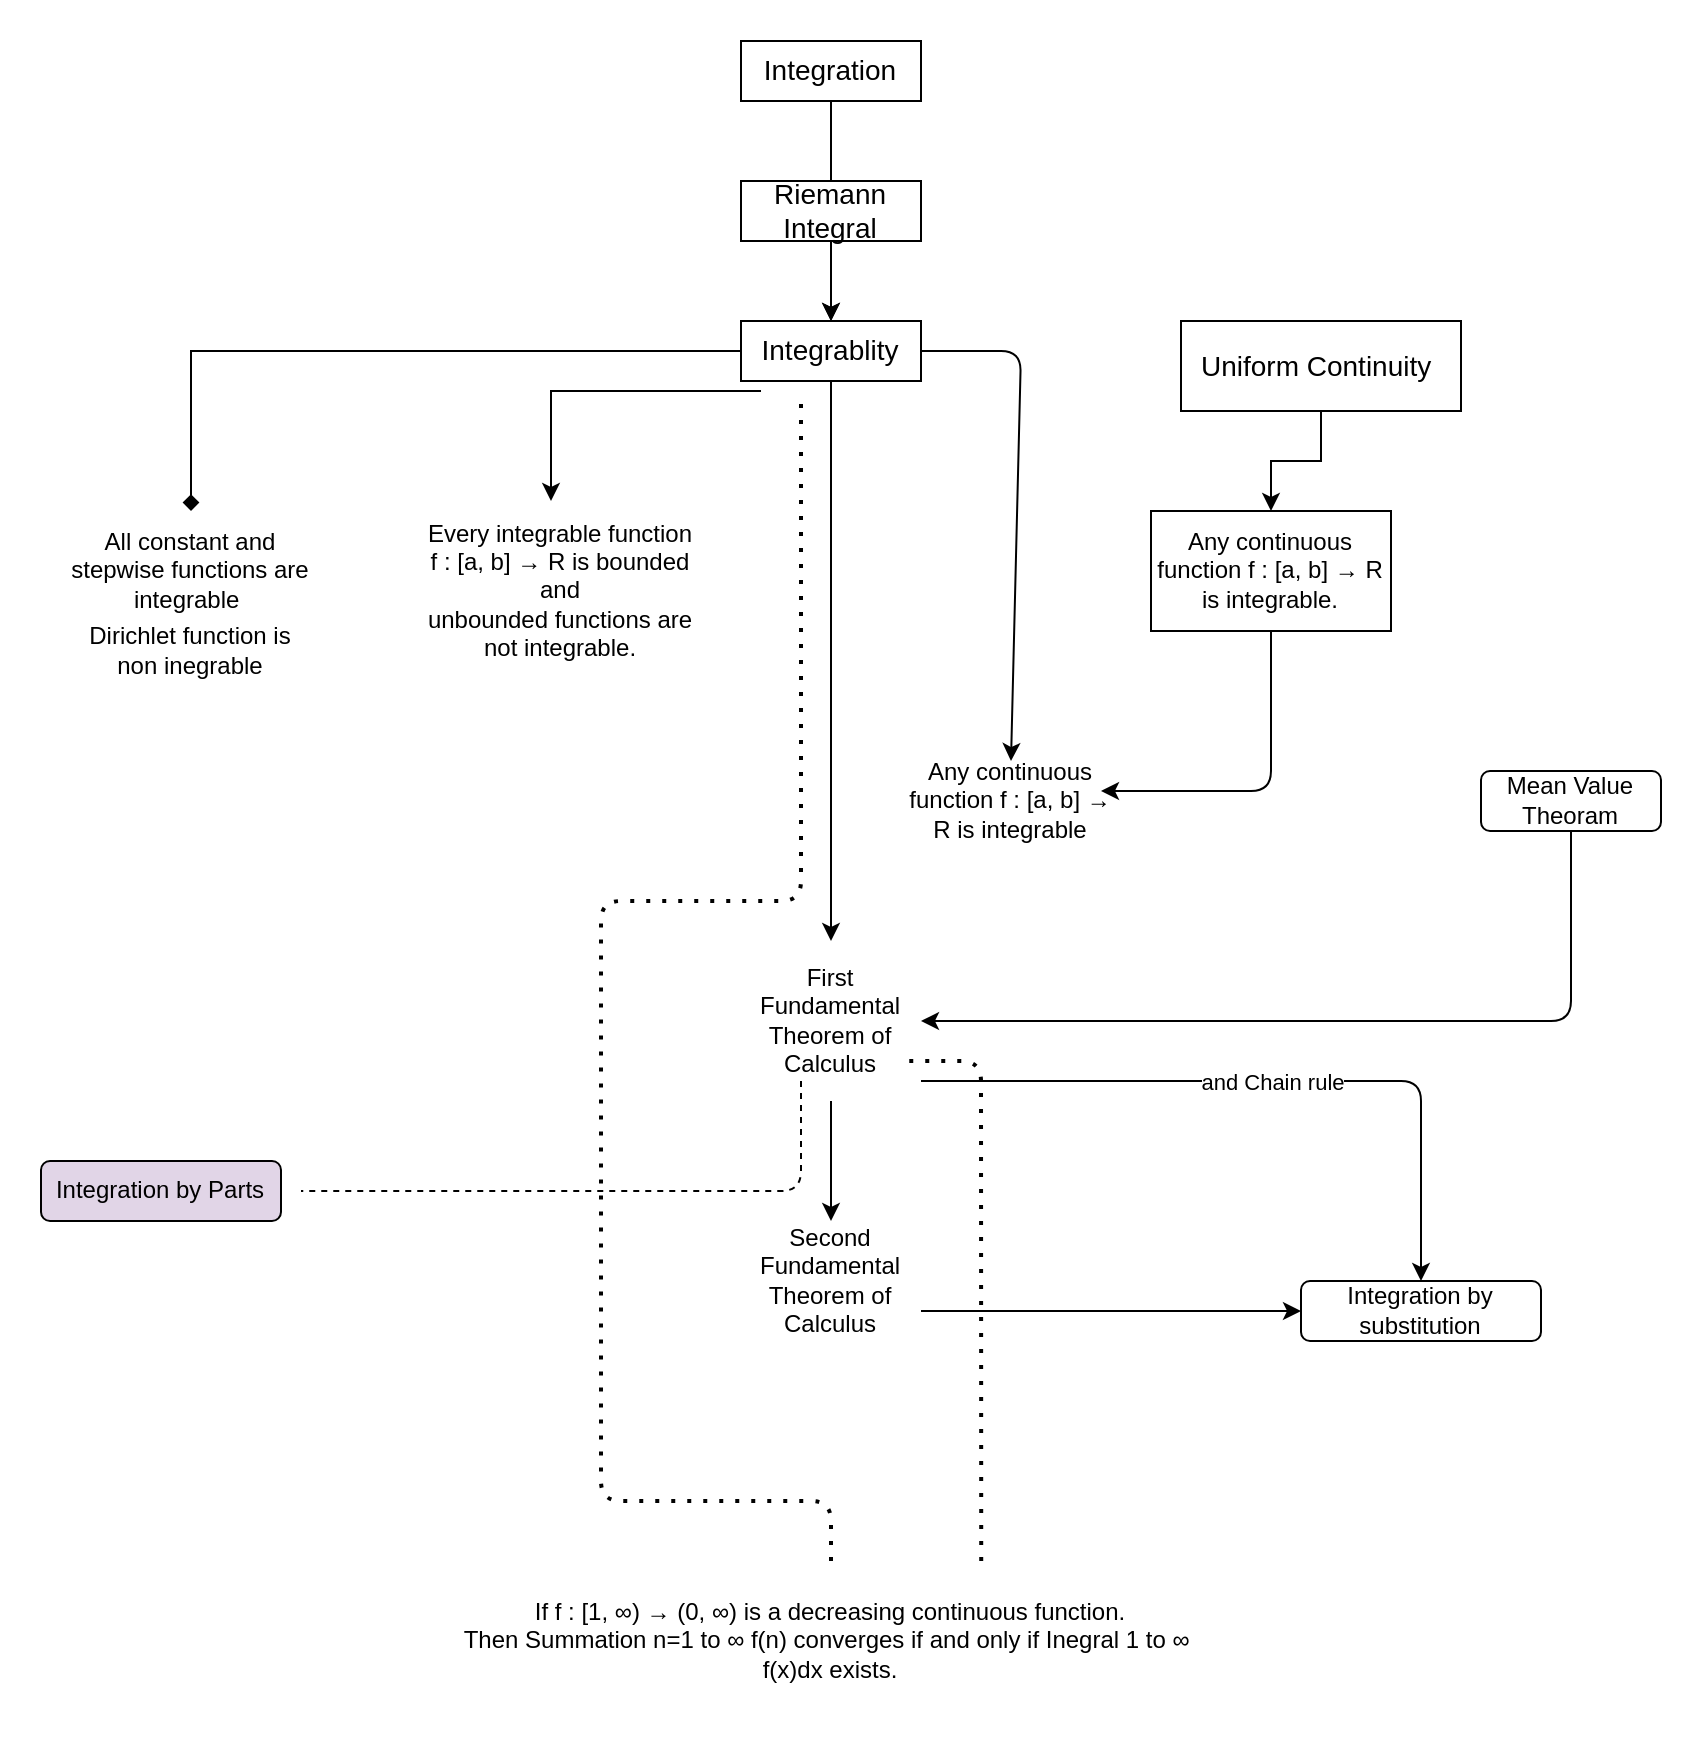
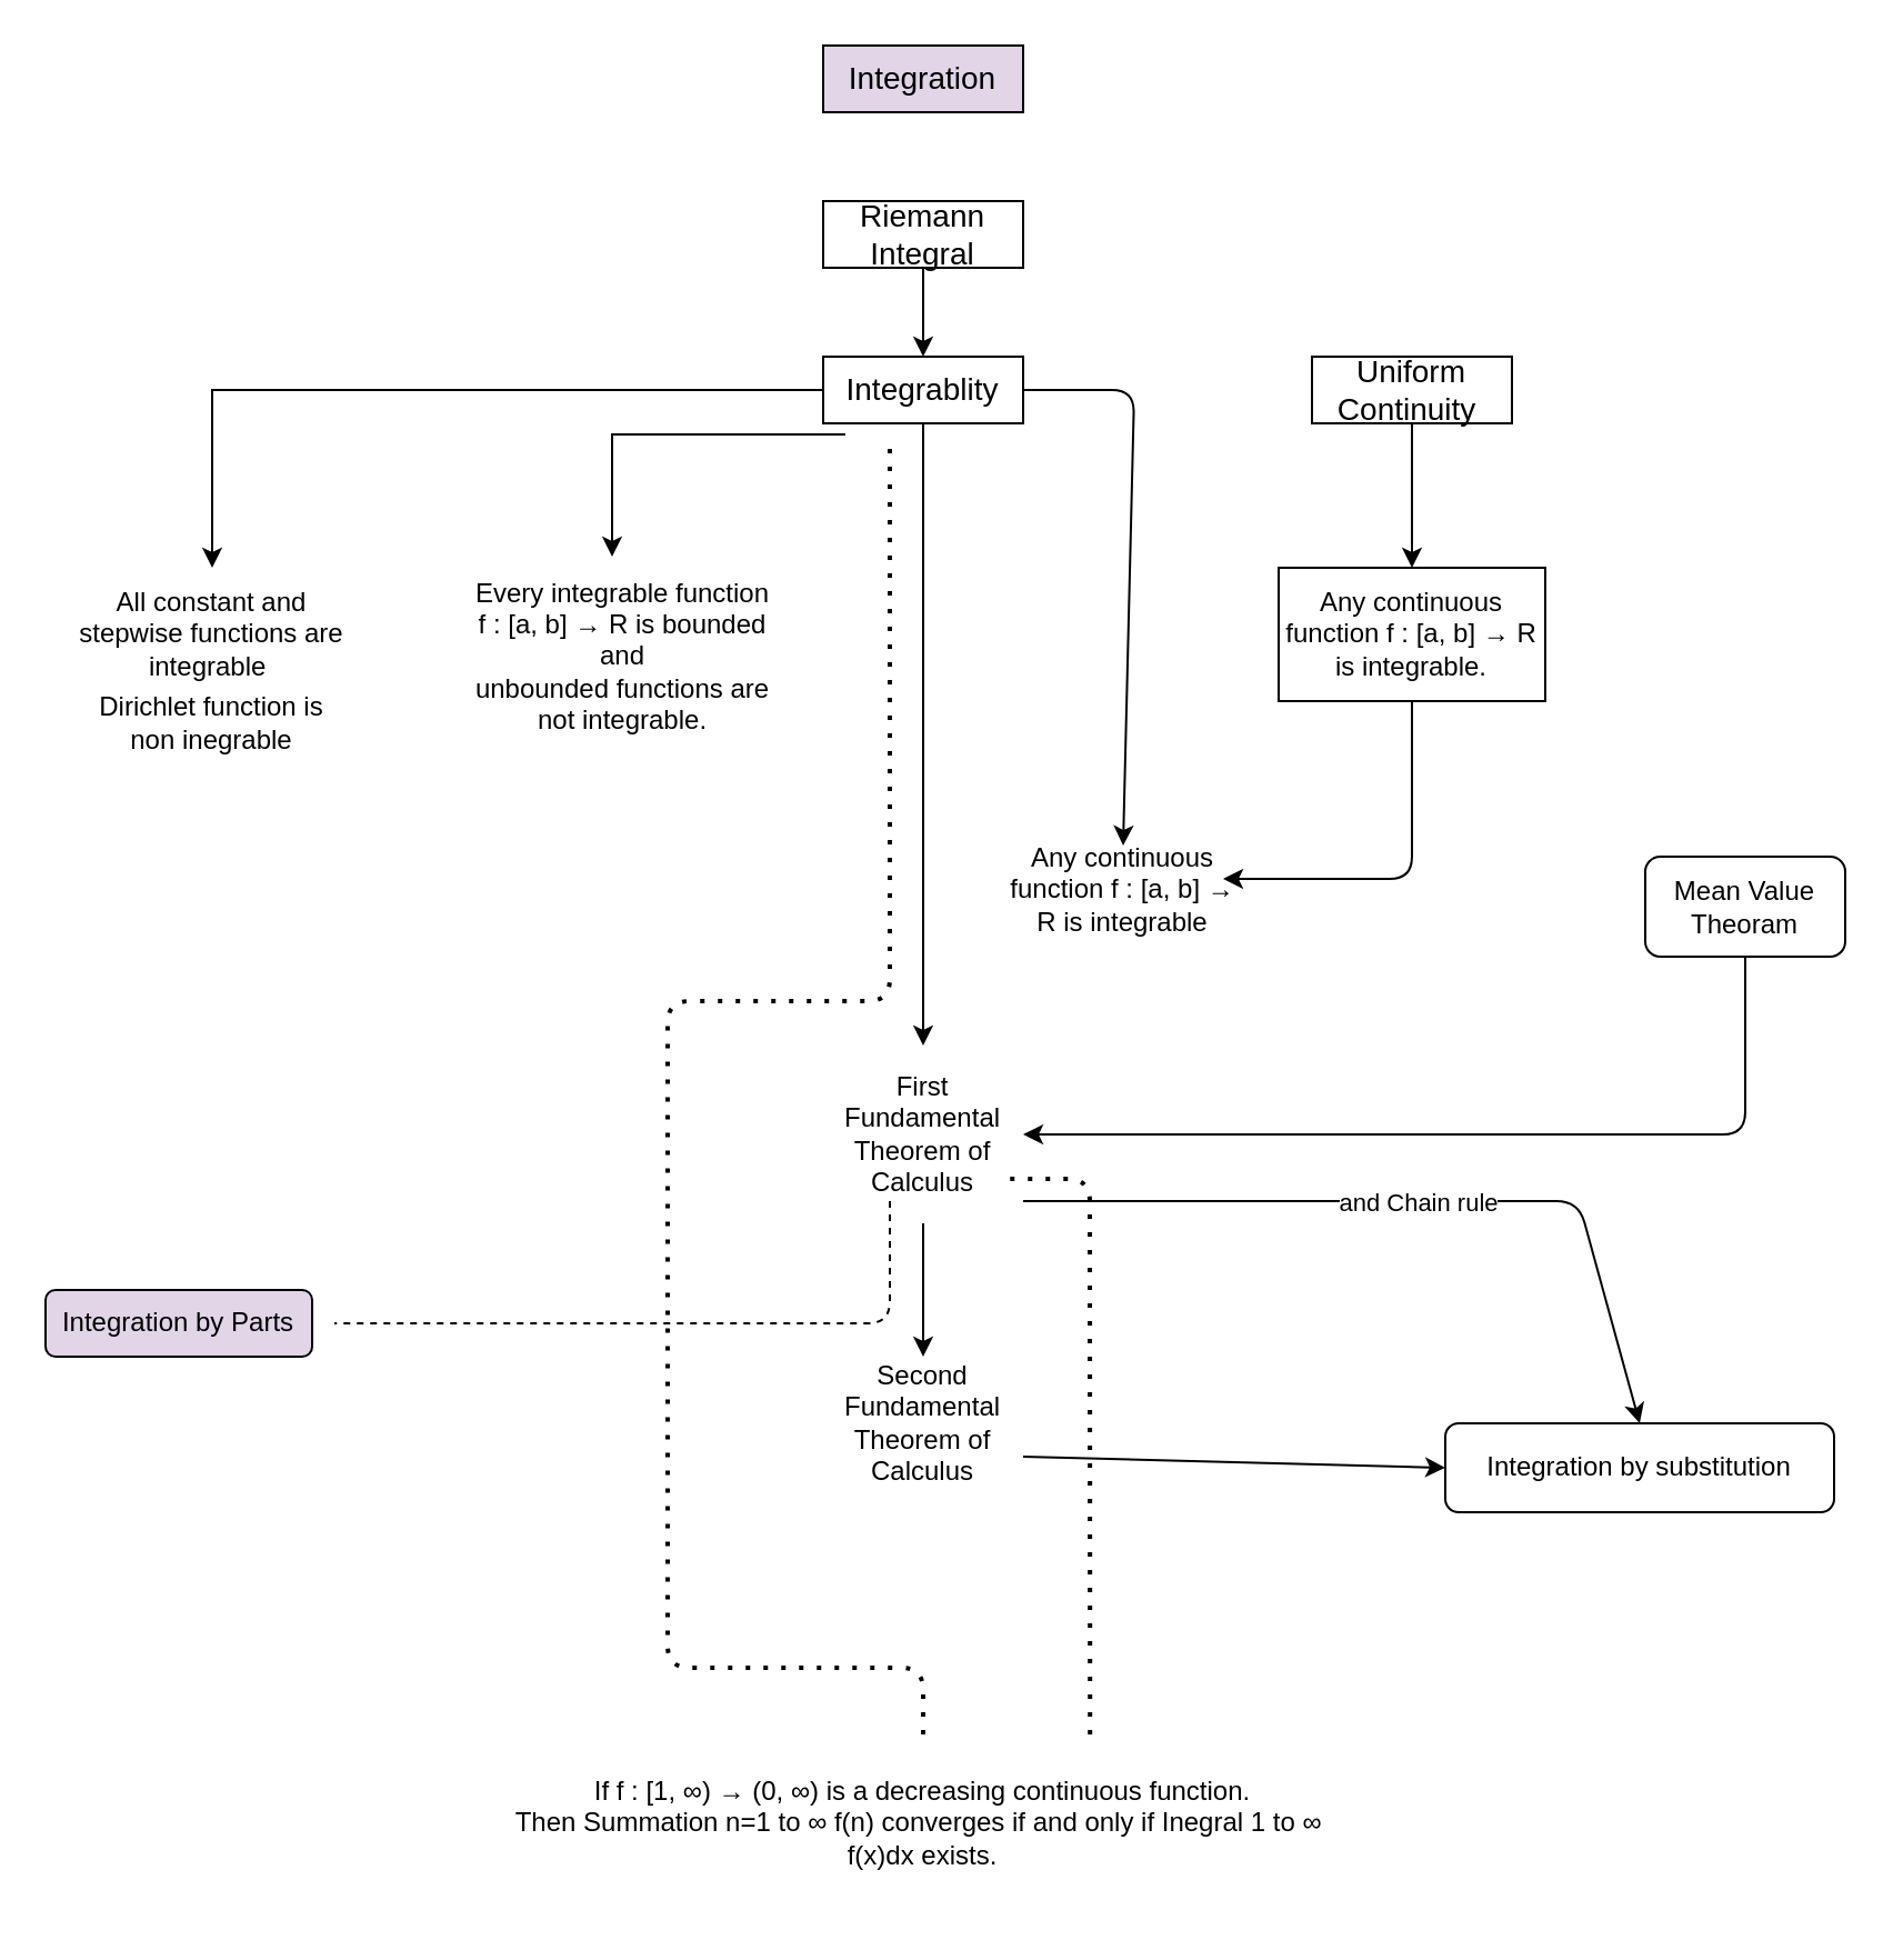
- <mxCell id="3" value="&lt;font style=&quot;font-size: 14px&quot;&gt;Integration&lt;/font&gt;" style="rounded=0;whiteSpace=wrap;html=1;" vertex="1" parent="1"><mxGeometry x="370" y="20" width="90" height="30" as="geometry" /></mxCell>
+ <mxCell id="3" value="&lt;font style=&quot;font-size: 14px&quot;&gt;Integration&lt;/font&gt;" style="rounded=0;whiteSpace=wrap;html=1;fillColor=#e1d5e7;" vertex="1" parent="1"><mxGeometry x="370" y="20" width="90" height="30" as="geometry" /></mxCell>
- <mxCell id="2" value="" style="edgeStyle=orthogonalEdgeStyle;rounded=0;orthogonalLoop=1;jettySize=auto;html=1;" edge="1" parent="1" source="3" target="7"><mxGeometry relative="1" as="geometry" /></mxCell>
- <mxCell id="11" value="&lt;font style=&quot;font-size: 14px&quot;&gt;Uniform Continuity&amp;nbsp;&lt;/font&gt;" style="rounded=0;whiteSpace=wrap;html=1;" vertex="1" parent="1"><mxGeometry x="590" y="160" width="140" height="45" as="geometry" /></mxCell>
+ <mxCell id="11" value="&lt;font style=&quot;font-size: 14px&quot;&gt;Uniform Continuity&amp;nbsp;&lt;/font&gt;" style="rounded=0;whiteSpace=wrap;html=1;" vertex="1" parent="1"><mxGeometry x="590" y="160" width="90" height="30" as="geometry" /></mxCell>
- <mxCell id="6" value="" style="edgeStyle=orthogonalEdgeStyle;rounded=0;orthogonalLoop=1;jettySize=auto;html=1;entryX=0.5;entryY=0;entryDx=0;entryDy=0;endArrow=diamond;" edge="1" parent="1" source="7" target="8"><mxGeometry relative="1" as="geometry"><mxPoint x="100" y="230" as="targetPoint" /></mxGeometry></mxCell>
+ <mxCell id="6" value="" style="edgeStyle=orthogonalEdgeStyle;rounded=0;orthogonalLoop=1;jettySize=auto;html=1;entryX=0.5;entryY=0;entryDx=0;entryDy=0;" edge="1" parent="1" source="7" target="8"><mxGeometry relative="1" as="geometry"><mxPoint x="100" y="230" as="targetPoint" /></mxGeometry></mxCell>
- <mxCell id="21" value="Mean Value Theoram" style="rounded=1;whiteSpace=wrap;html=1;" vertex="1" parent="1"><mxGeometry x="740" y="385" width="90" height="30" as="geometry" /></mxCell>
+ <mxCell id="21" value="Mean Value Theoram" style="rounded=1;whiteSpace=wrap;html=1;" vertex="1" parent="1"><mxGeometry x="740" y="385" width="90" height="45" as="geometry" /></mxCell>
- <mxCell id="28" value="Integration by substitution" style="rounded=1;whiteSpace=wrap;html=1;" vertex="1" parent="1"><mxGeometry x="650" y="640" width="120" height="30" as="geometry" /></mxCell>
+ <mxCell id="28" value="Integration by substitution" style="rounded=1;whiteSpace=wrap;html=1;" vertex="1" parent="1"><mxGeometry x="650" y="640" width="175" height="40" as="geometry" /></mxCell>
